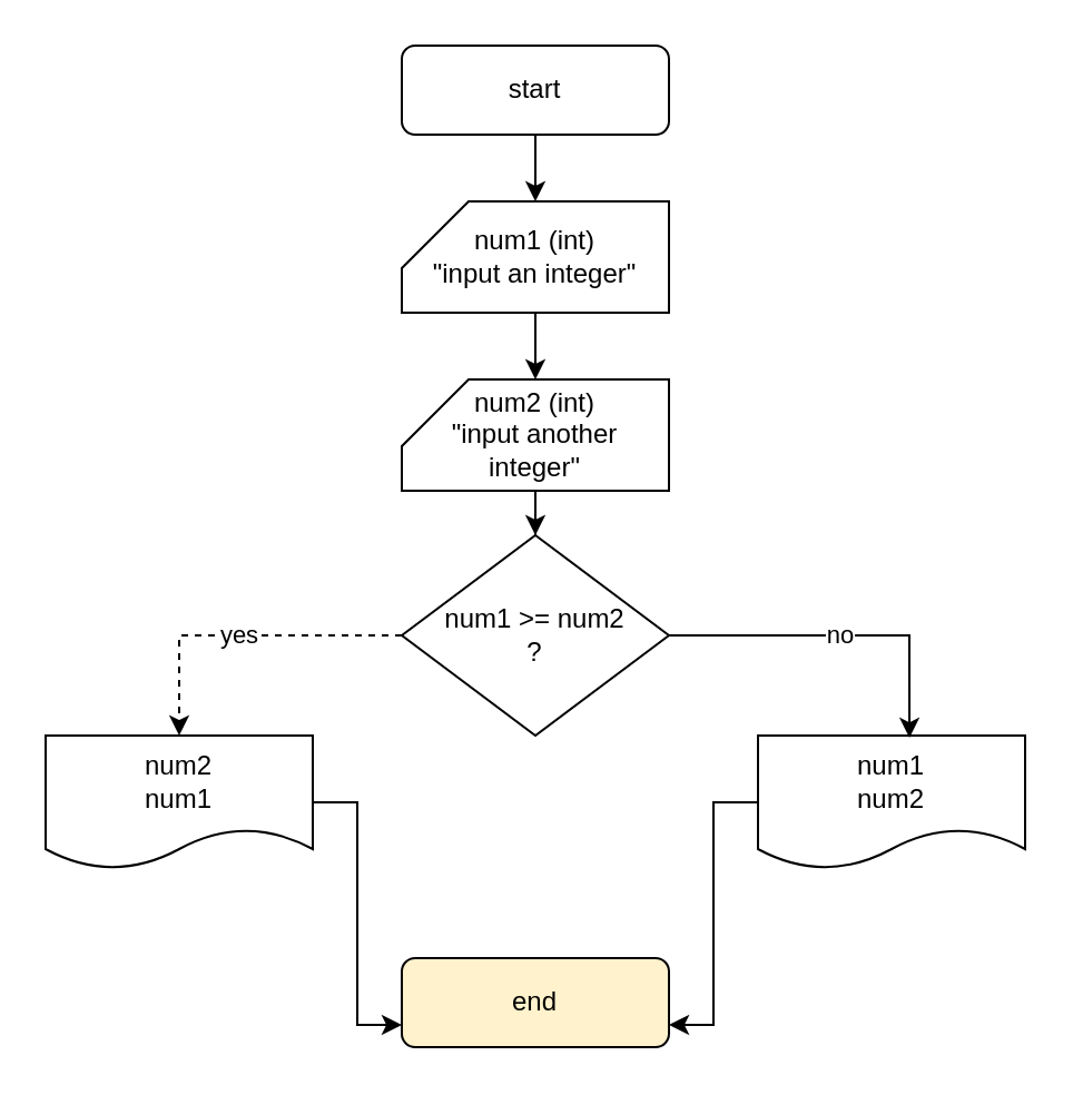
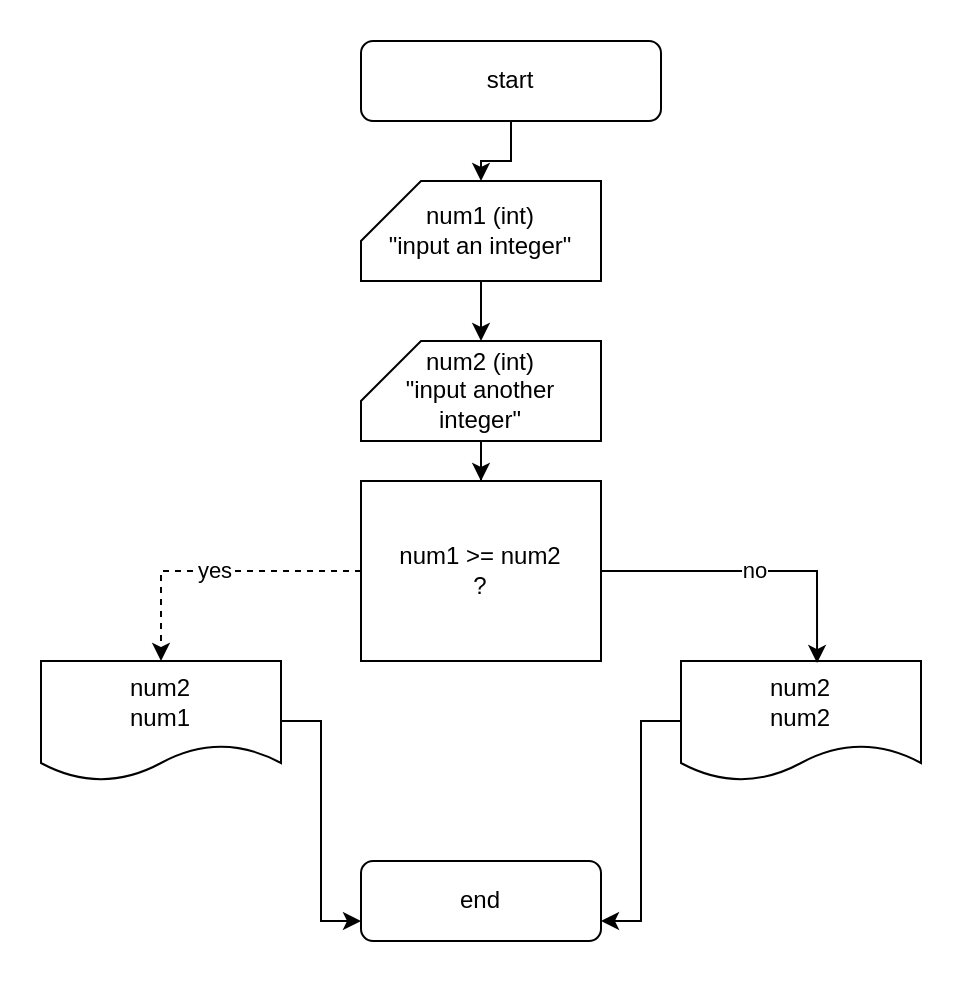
- <mxCell id="2" value="start" style="rounded=1;whiteSpace=wrap;html=1;" parent="1" vertex="1"><mxGeometry x="180" y="20" width="120" height="40" as="geometry" /></mxCell>
+ <mxCell id="2" value="start" style="rounded=1;whiteSpace=wrap;html=1;" parent="1" vertex="1"><mxGeometry x="180" y="20" width="150" height="40" as="geometry" /></mxCell>
- <mxCell id="4" value="num1 &amp;gt;= num2&lt;div&gt;?&lt;/div&gt;" style="rhombus;whiteSpace=wrap;html=1;" parent="1" vertex="1"><mxGeometry x="180" y="240" width="120" height="90" as="geometry" /></mxCell>
+ <mxCell id="4" value="num1 &amp;gt;= num2&lt;div&gt;?&lt;/div&gt;" style="whiteSpace=wrap;html=1;rounded=0;" parent="1" vertex="1"><mxGeometry x="180" y="240" width="120" height="90" as="geometry" /></mxCell>
- <mxCell id="10" value="num1&lt;div&gt;num2&lt;/div&gt;" style="shape=document;whiteSpace=wrap;html=1;boundedLbl=1;" parent="1" vertex="1"><mxGeometry x="340" y="330" width="120" height="60" as="geometry" /></mxCell>
+ <mxCell id="10" value="num2&lt;div&gt;num2&lt;/div&gt;" style="shape=document;whiteSpace=wrap;html=1;boundedLbl=1;" parent="1" vertex="1"><mxGeometry x="340" y="330" width="120" height="60" as="geometry" /></mxCell>
- <mxCell id="11" value="end" style="rounded=1;whiteSpace=wrap;html=1;fillColor=#fff2cc;" parent="1" vertex="1"><mxGeometry x="180" y="430" width="120" height="40" as="geometry" /></mxCell>
+ <mxCell id="11" value="end" style="rounded=1;whiteSpace=wrap;html=1;" parent="1" vertex="1"><mxGeometry x="180" y="430" width="120" height="40" as="geometry" /></mxCell>
